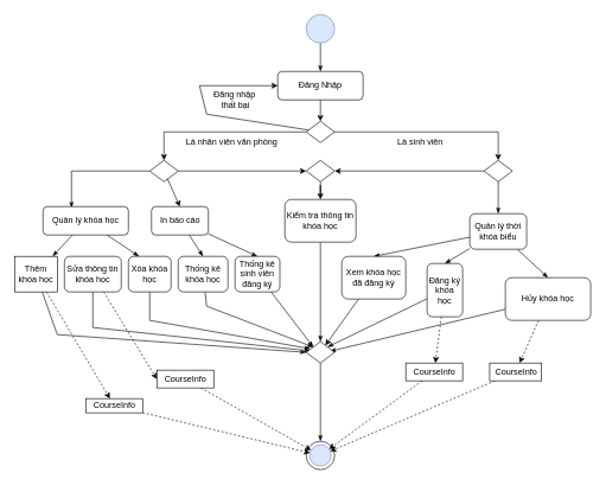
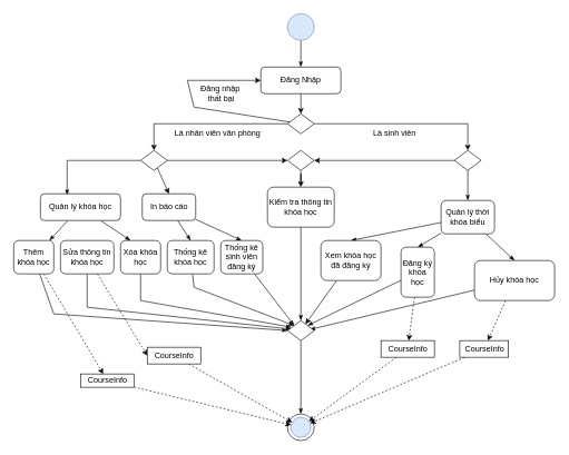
- <mxCell id="21" value="Thêm khóa học" style="whiteSpace=wrap;html=1;rounded=0;" parent="1" vertex="1"><mxGeometry x="20" y="360" width="60" height="50" as="geometry" /></mxCell>
+ <mxCell id="21" value="Thêm khóa học" style="rounded=1;whiteSpace=wrap;html=1;" parent="1" vertex="1"><mxGeometry x="20" y="360" width="60" height="50" as="geometry" /></mxCell>
